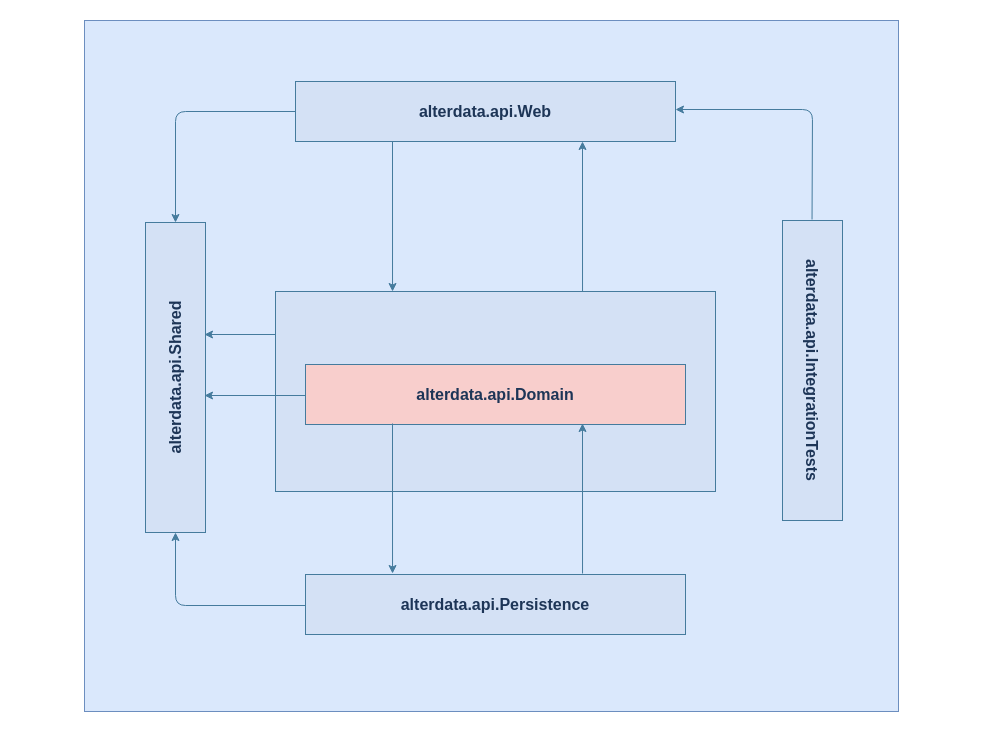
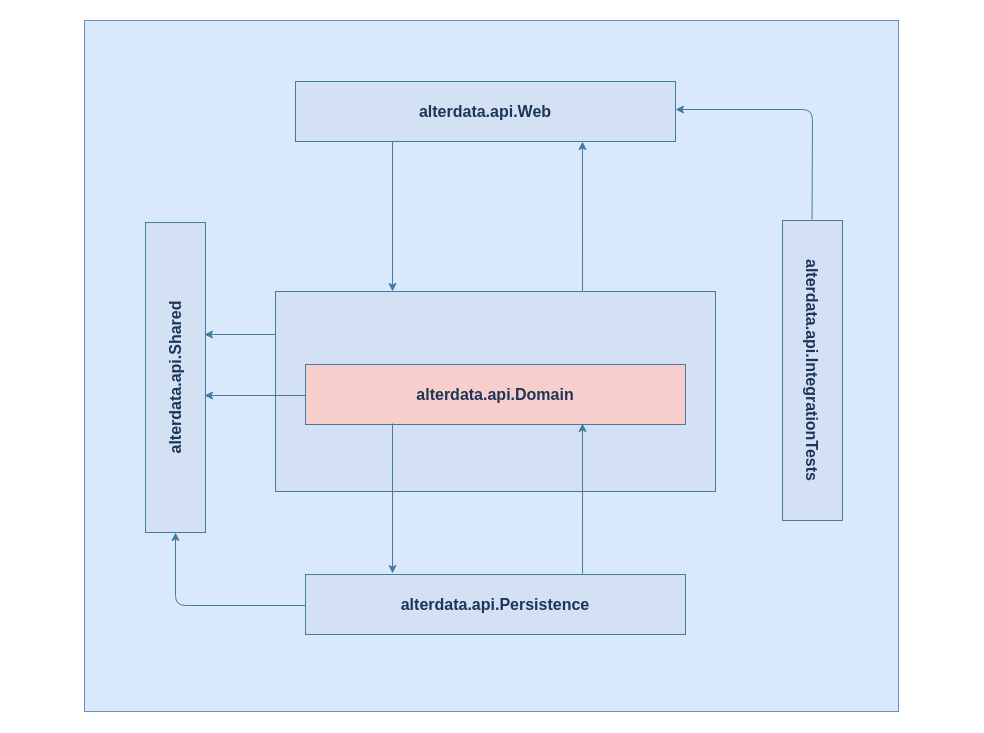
- <mxCell id="13" value="" style="endArrow=classic;html=1;strokeColor=#457B9D;fillColor=#A8DADC;fontColor=#1D3557;" edge="1" parent="1" source="3" target="12"><mxGeometry width="50" height="50" relative="1" as="geometry"><mxPoint x="402" y="151" as="sourcePoint" /><mxPoint x="402.04" y="301" as="targetPoint" /><Array as="points"><mxPoint x="175" y="111" /></Array></mxGeometry></mxCell>
